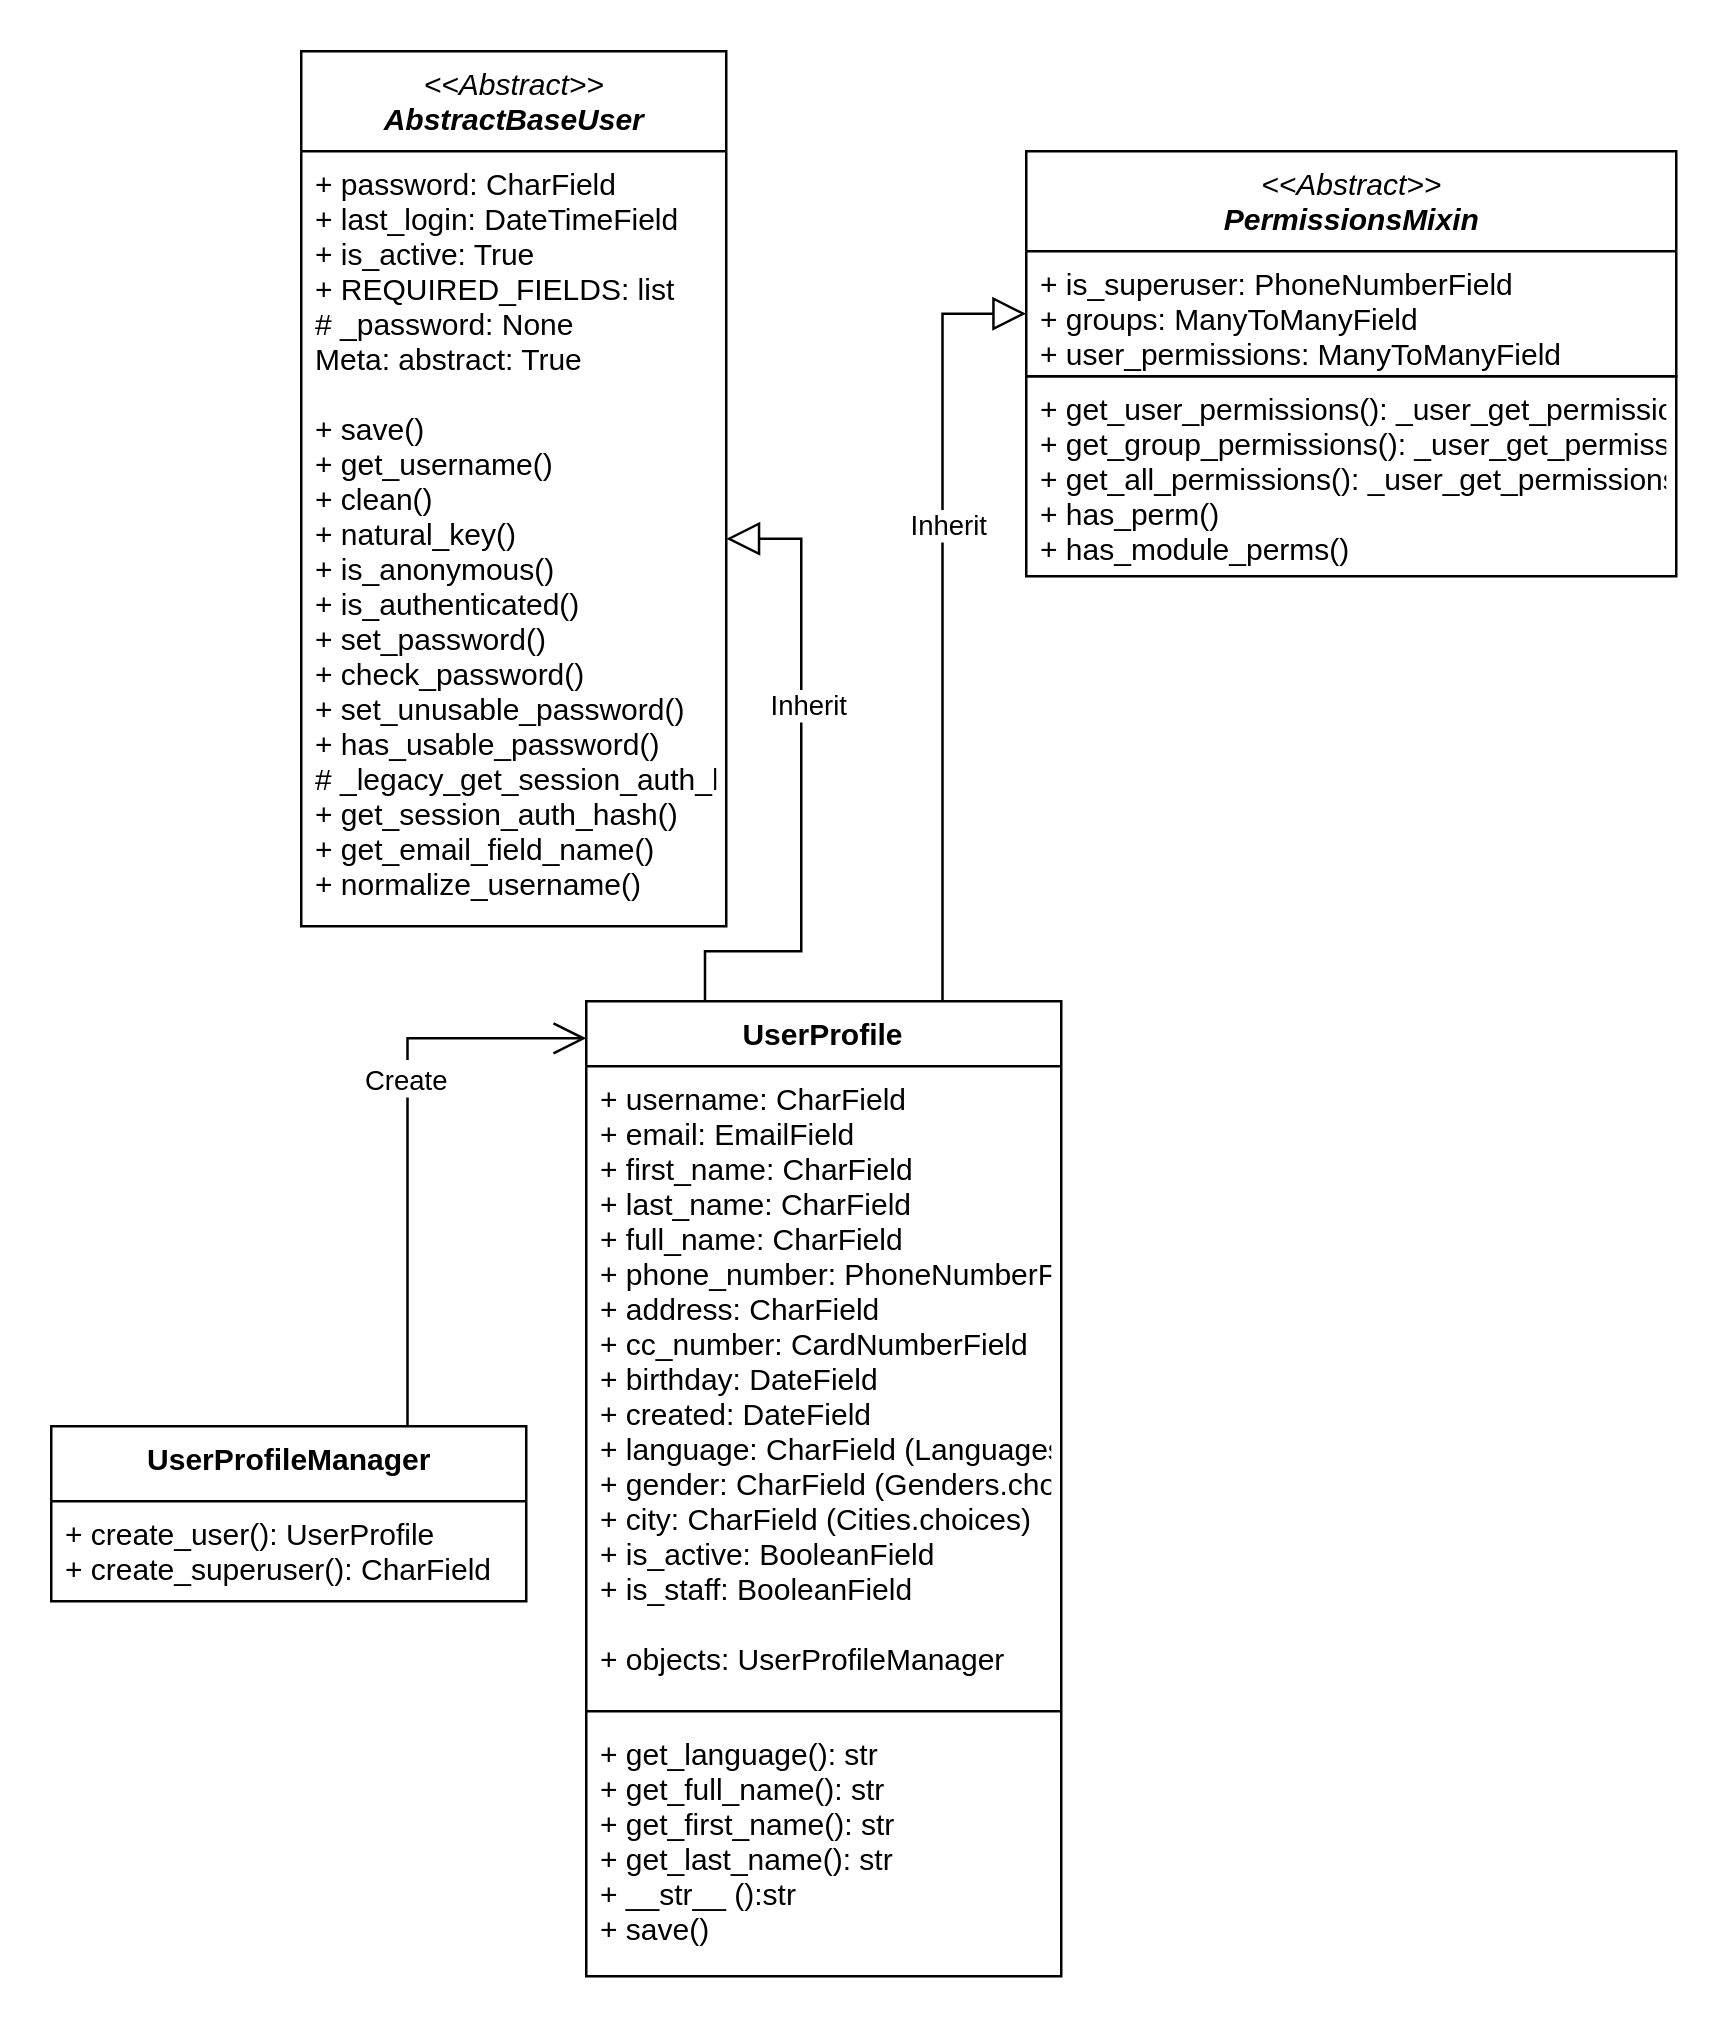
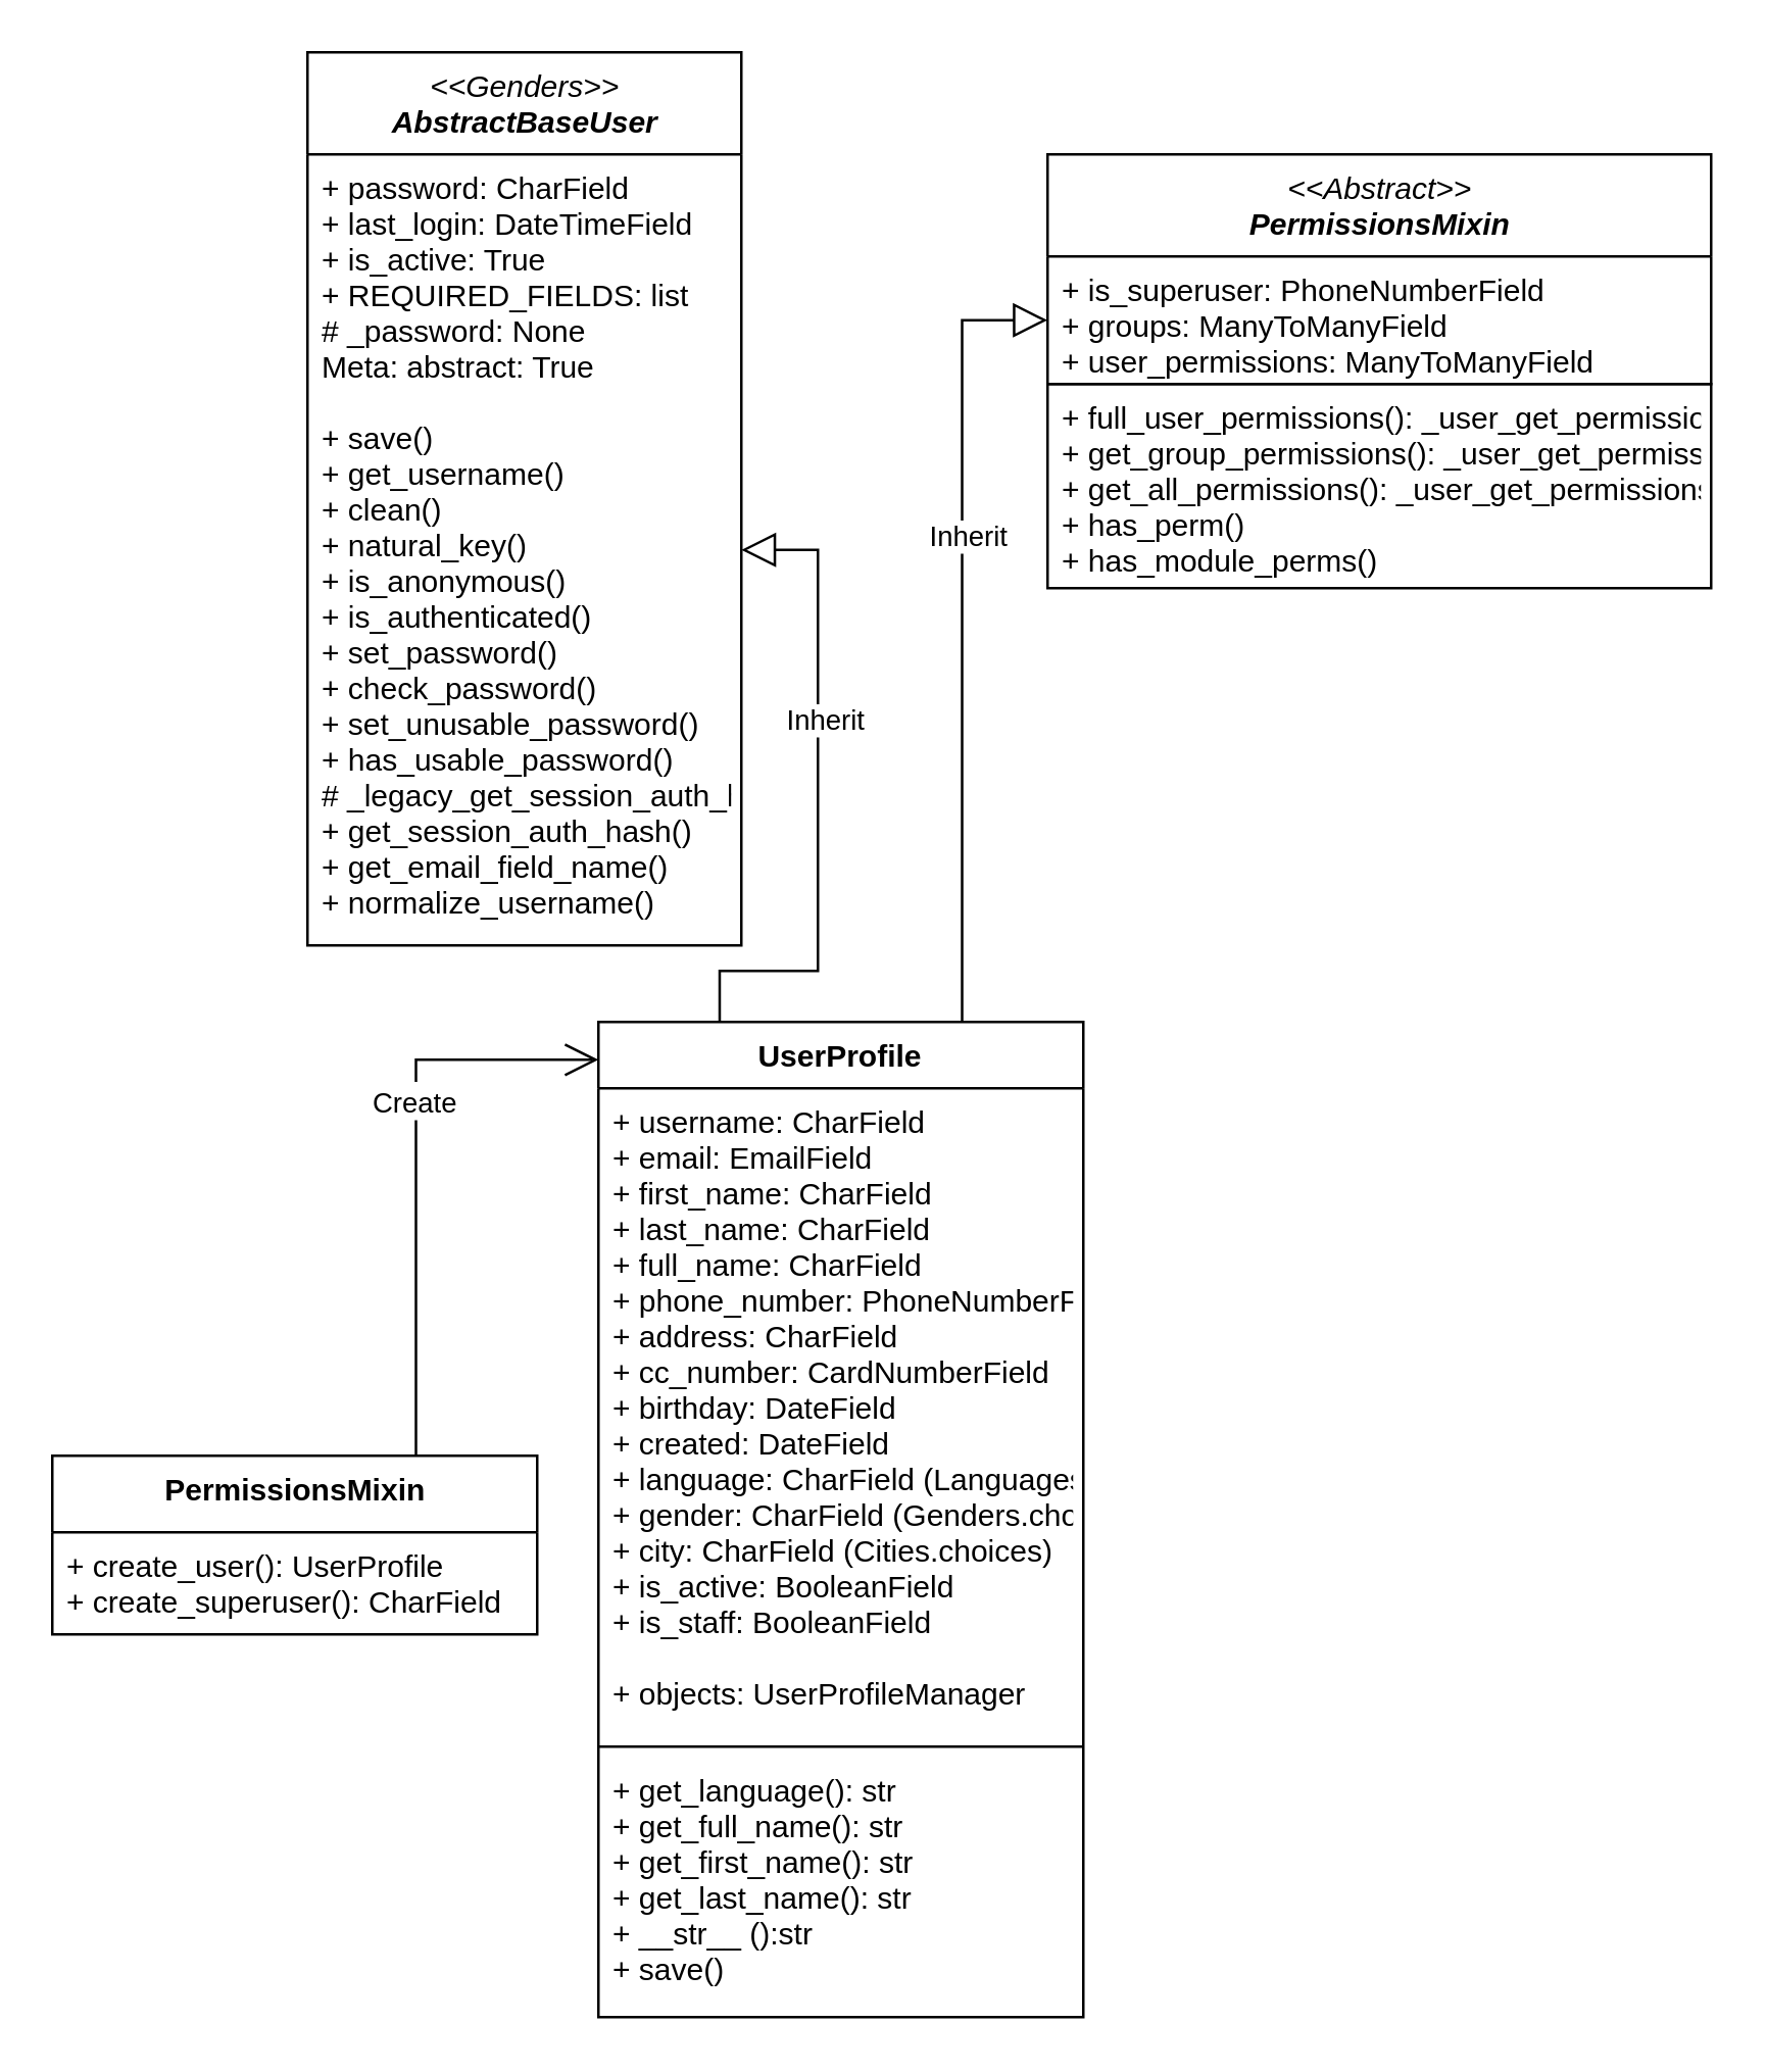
- <mxCell id="8" value="&amp;lt;&amp;lt;Abstract&amp;gt;&amp;gt;&lt;br&gt;&lt;b&gt;AbstractBaseUser&lt;/b&gt;" style="swimlane;fontStyle=2;align=center;verticalAlign=top;childLayout=stackLayout;horizontal=1;startSize=40;horizontalStack=0;resizeParent=1;resizeParentMax=0;resizeLast=0;collapsible=1;marginBottom=0;html=1;" vertex="1" parent="1"><mxGeometry x="120" y="20" width="170" height="350" as="geometry" /></mxCell>
+ <mxCell id="8" value="&amp;lt;&amp;lt;Genders&amp;gt;&amp;gt;&lt;br&gt;&lt;b&gt;AbstractBaseUser&lt;/b&gt;" style="swimlane;fontStyle=2;align=center;verticalAlign=top;childLayout=stackLayout;horizontal=1;startSize=40;horizontalStack=0;resizeParent=1;resizeParentMax=0;resizeLast=0;collapsible=1;marginBottom=0;html=1;" vertex="1" parent="1"><mxGeometry x="120" y="20" width="170" height="350" as="geometry" /></mxCell>
- <mxCell id="17" value="+ get_user_permissions(): _user_get_permissions&#10;+ get_group_permissions(): _user_get_permissions&#10;+ get_all_permissions(): _user_get_permissions&#10;+ has_perm()&#10;+ has_module_perms()" style="text;fillColor=none;align=left;verticalAlign=top;spacingLeft=4;spacingRight=4;overflow=hidden;rotatable=0;points=[[0,0.5],[1,0.5]];portConstraint=eastwest;strokeColor=#000000;" vertex="1" parent="14"><mxGeometry y="90" width="260" height="80" as="geometry" /></mxCell>
+ <mxCell id="17" value="+ full_user_permissions(): _user_get_permissions&#10;+ get_group_permissions(): _user_get_permissions&#10;+ get_all_permissions(): _user_get_permissions&#10;+ has_perm()&#10;+ has_module_perms()" style="text;fillColor=none;align=left;verticalAlign=top;spacingLeft=4;spacingRight=4;overflow=hidden;rotatable=0;points=[[0,0.5],[1,0.5]];portConstraint=eastwest;strokeColor=#000000;" vertex="1" parent="14"><mxGeometry y="90" width="260" height="80" as="geometry" /></mxCell>
- <mxCell id="2" value="&lt;span style=&quot;font-style: normal&quot;&gt;&lt;b&gt;UserProfileManager&lt;/b&gt;&lt;/span&gt;" style="swimlane;fontStyle=2;align=center;verticalAlign=top;childLayout=stackLayout;horizontal=1;startSize=30;horizontalStack=0;resizeParent=1;resizeParentMax=0;resizeLast=0;collapsible=1;marginBottom=0;html=1;" vertex="1" parent="1"><mxGeometry x="20" y="570" width="190" height="70" as="geometry" /></mxCell>
+ <mxCell id="2" value="&lt;span style=&quot;font-style: normal&quot;&gt;&lt;b&gt;PermissionsMixin&lt;/b&gt;&lt;/span&gt;" style="swimlane;fontStyle=2;align=center;verticalAlign=top;childLayout=stackLayout;horizontal=1;startSize=30;horizontalStack=0;resizeParent=1;resizeParentMax=0;resizeLast=0;collapsible=1;marginBottom=0;html=1;" vertex="1" parent="1"><mxGeometry x="20" y="570" width="190" height="70" as="geometry" /></mxCell>
